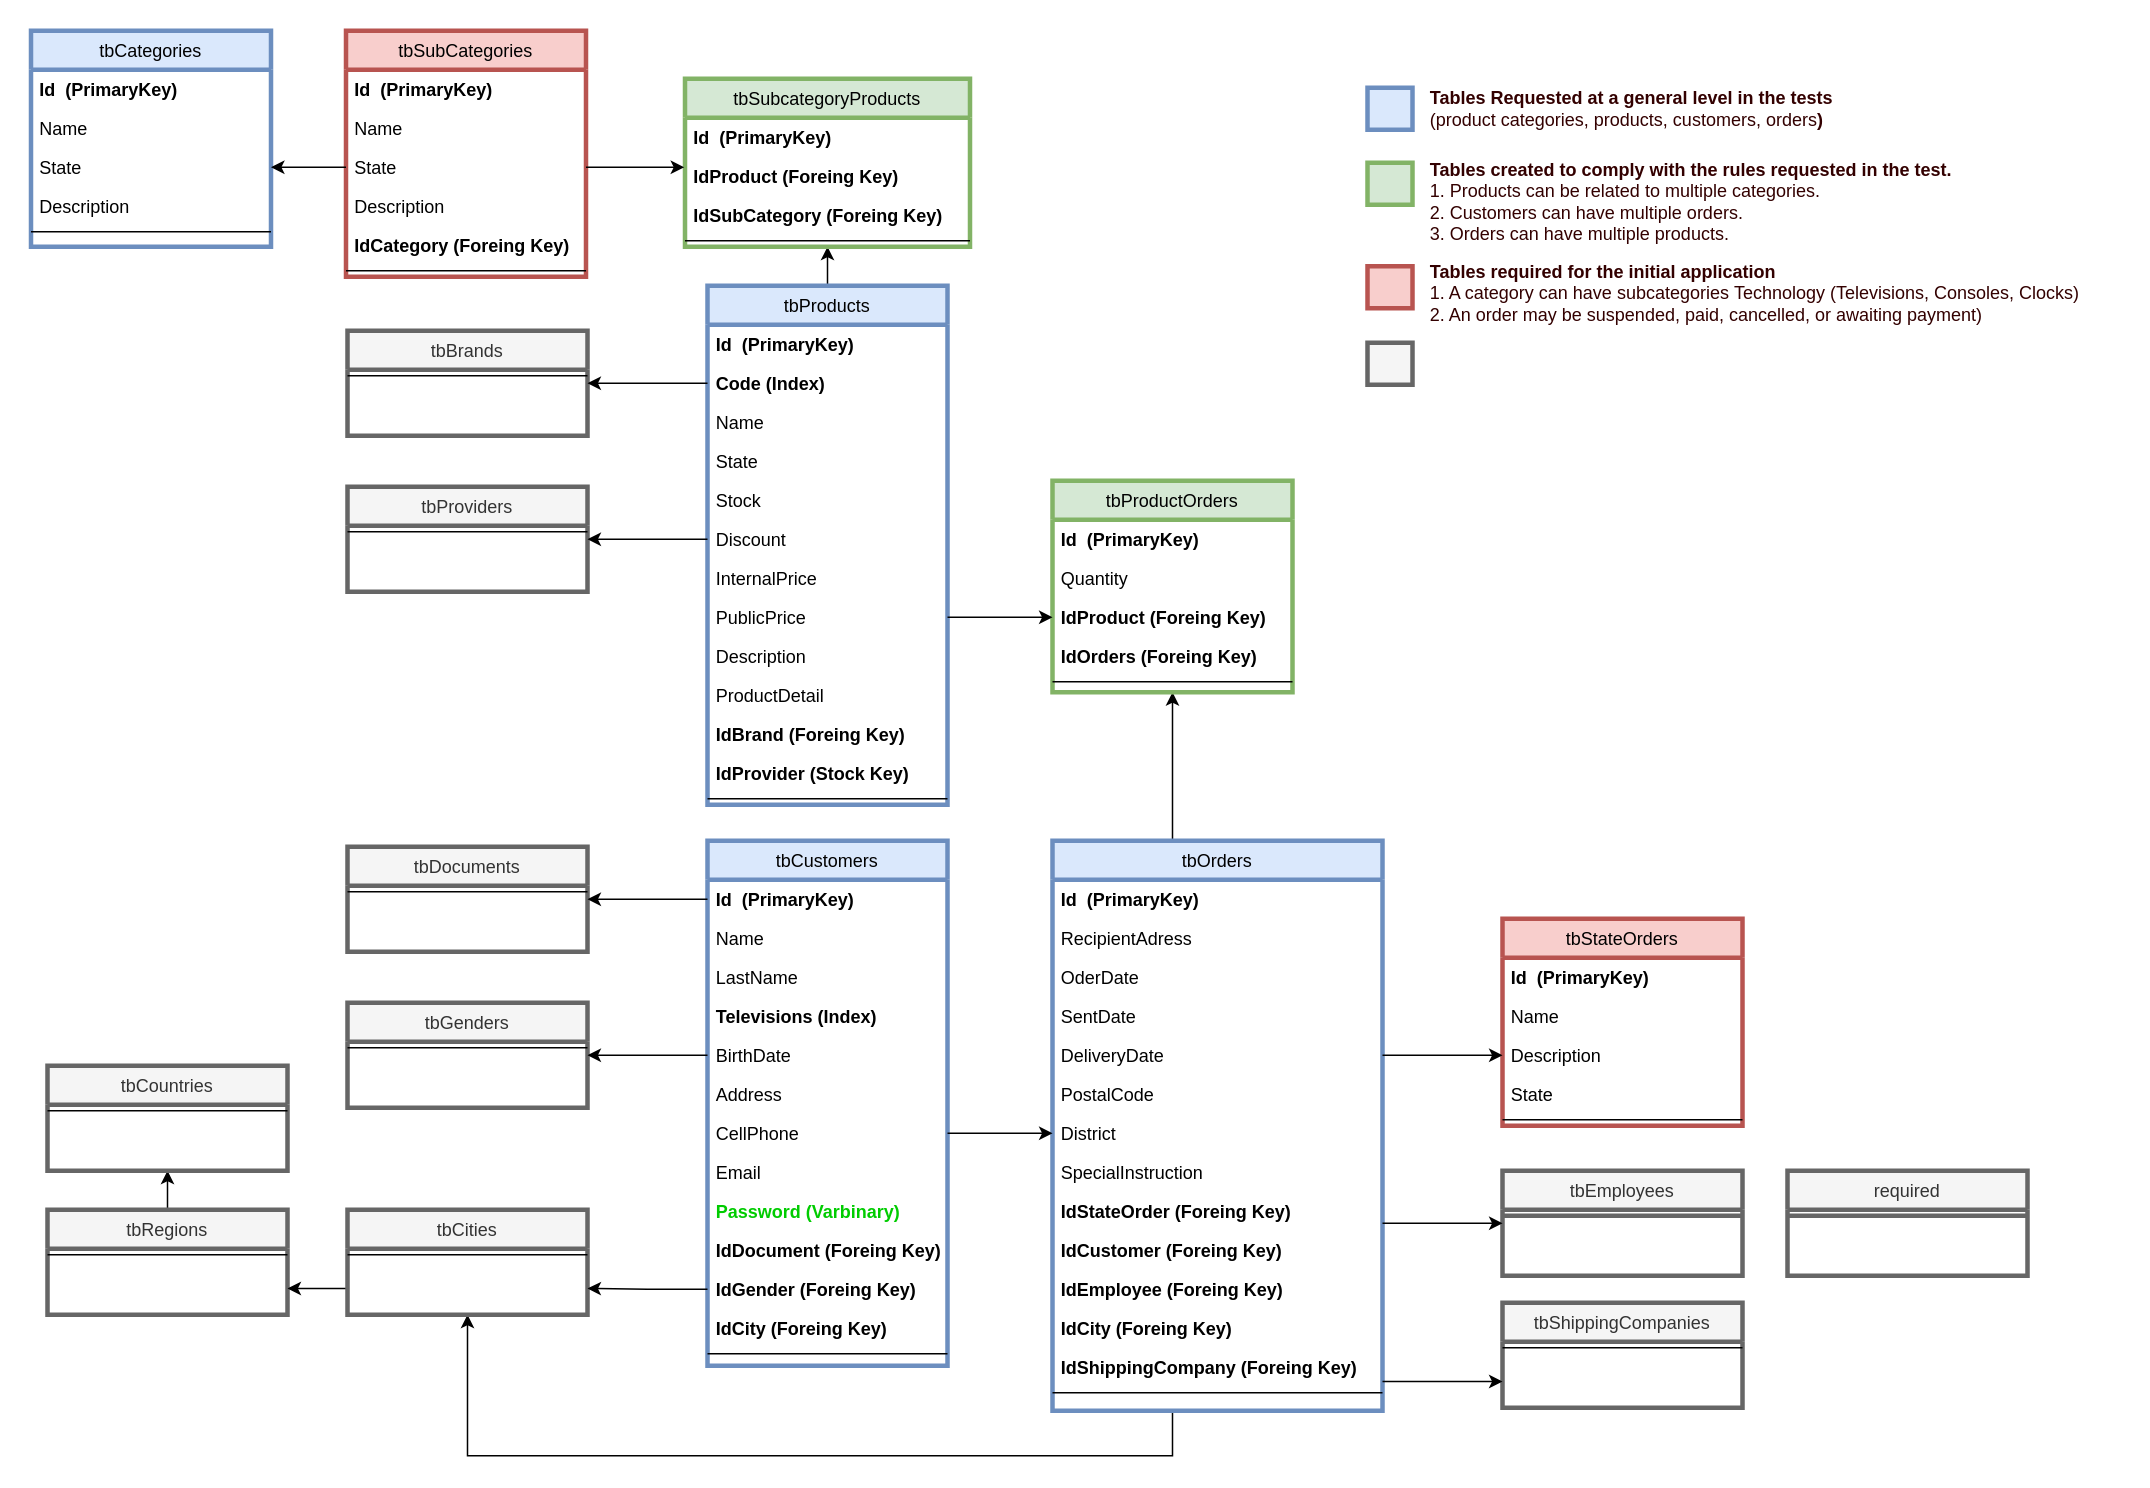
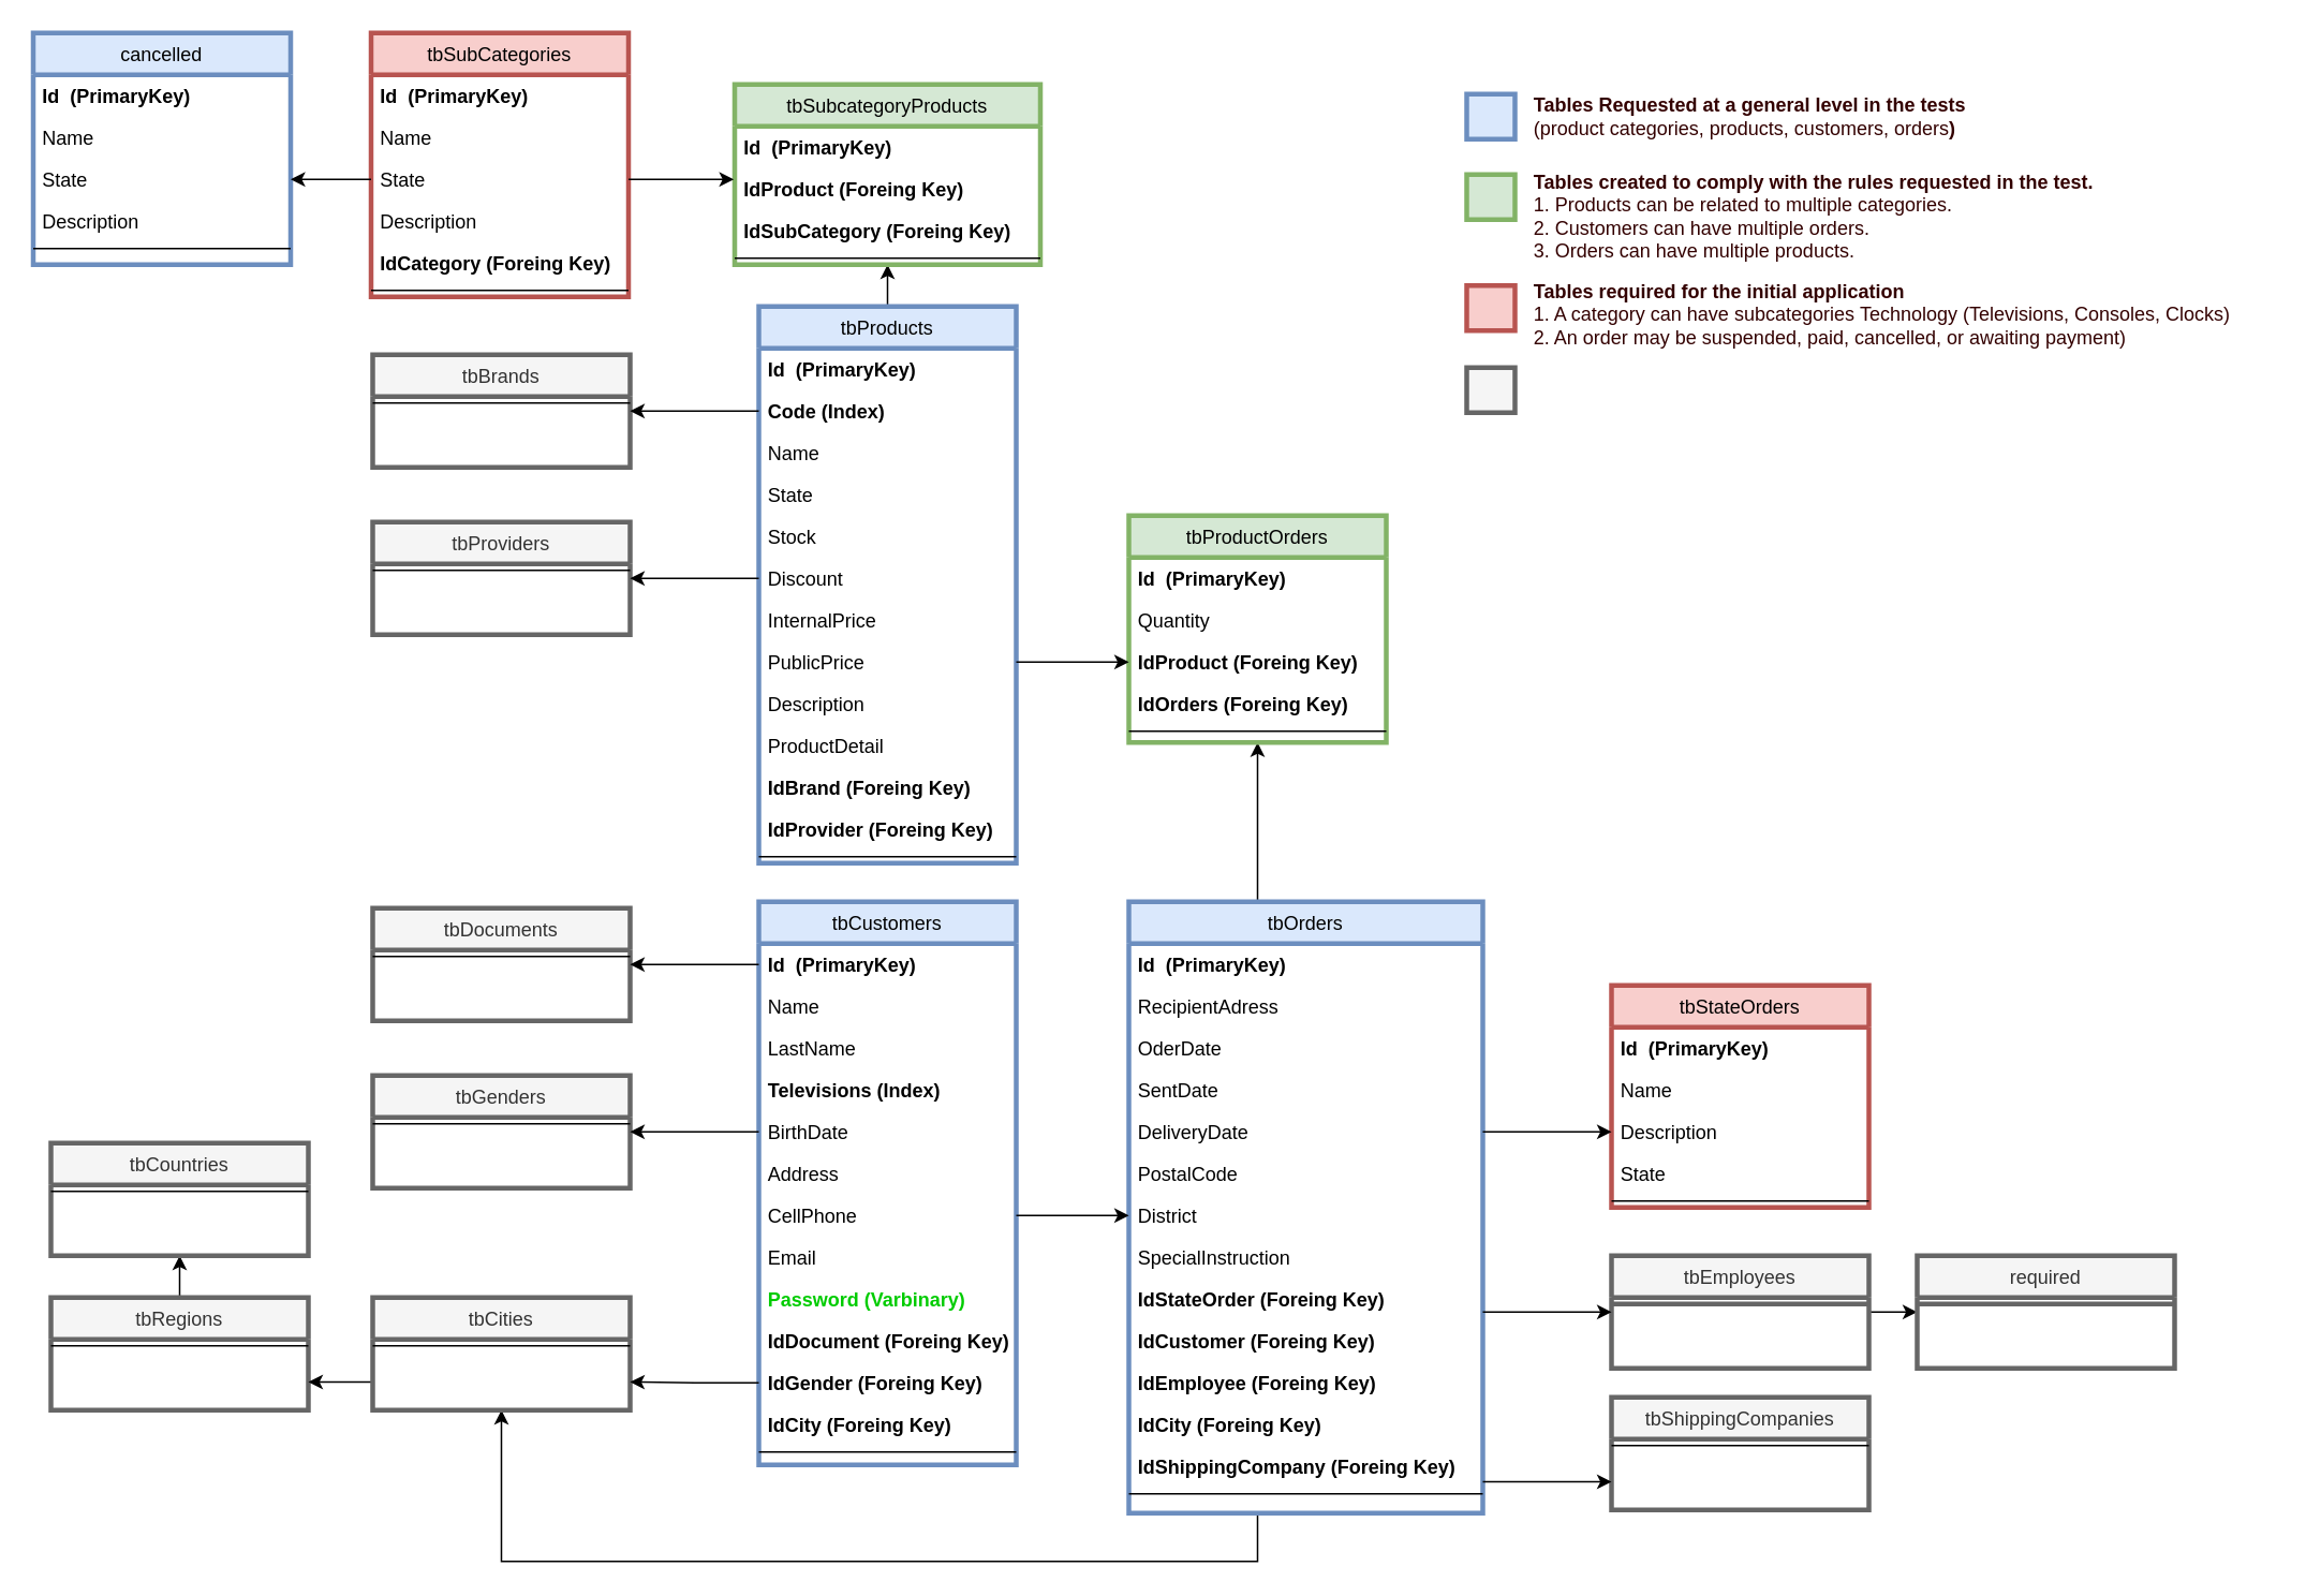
- <mxCell id="65" value="tbCategories" style="swimlane;fontStyle=0;align=center;verticalAlign=top;childLayout=stackLayout;horizontal=1;startSize=26;horizontalStack=0;resizeParent=1;resizeLast=0;collapsible=1;marginBottom=0;rounded=0;shadow=0;strokeWidth=3;fillColor=#dae8fc;strokeColor=#6c8ebf;" parent="1" vertex="1"><mxGeometry x="20" y="20" width="160" height="144" as="geometry"><mxRectangle x="230" y="140" width="160" height="26" as="alternateBounds" /></mxGeometry></mxCell>
+ <mxCell id="65" value="cancelled" style="swimlane;fontStyle=0;align=center;verticalAlign=top;childLayout=stackLayout;horizontal=1;startSize=26;horizontalStack=0;resizeParent=1;resizeLast=0;collapsible=1;marginBottom=0;rounded=0;shadow=0;strokeWidth=3;fillColor=#dae8fc;strokeColor=#6c8ebf;" parent="1" vertex="1"><mxGeometry x="20" y="20" width="160" height="144" as="geometry"><mxRectangle x="230" y="140" width="160" height="26" as="alternateBounds" /></mxGeometry></mxCell>
- <mxCell id="53" value="IdProvider (Stock Key)" style="text;align=left;verticalAlign=top;spacingLeft=4;spacingRight=4;overflow=hidden;rotatable=0;points=[[0,0.5],[1,0.5]];portConstraint=eastwest;rounded=0;shadow=0;html=0;fontStyle=1" parent="41" vertex="1"><mxGeometry y="312" width="160" height="26" as="geometry" /></mxCell>
+ <mxCell id="53" value="IdProvider (Foreing Key)" style="text;align=left;verticalAlign=top;spacingLeft=4;spacingRight=4;overflow=hidden;rotatable=0;points=[[0,0.5],[1,0.5]];portConstraint=eastwest;rounded=0;shadow=0;html=0;fontStyle=1" parent="41" vertex="1"><mxGeometry y="312" width="160" height="26" as="geometry" /></mxCell>
+ <mxCell id="89" style="edgeStyle=orthogonalEdgeStyle;rounded=0;orthogonalLoop=1;jettySize=auto;html=1;exitX=1;exitY=0.5;exitDx=0;exitDy=0;entryX=0;entryY=0.5;entryDx=0;entryDy=0;" parent="1" source="90" target="100" edge="1"><mxGeometry relative="1" as="geometry" /></mxCell>
